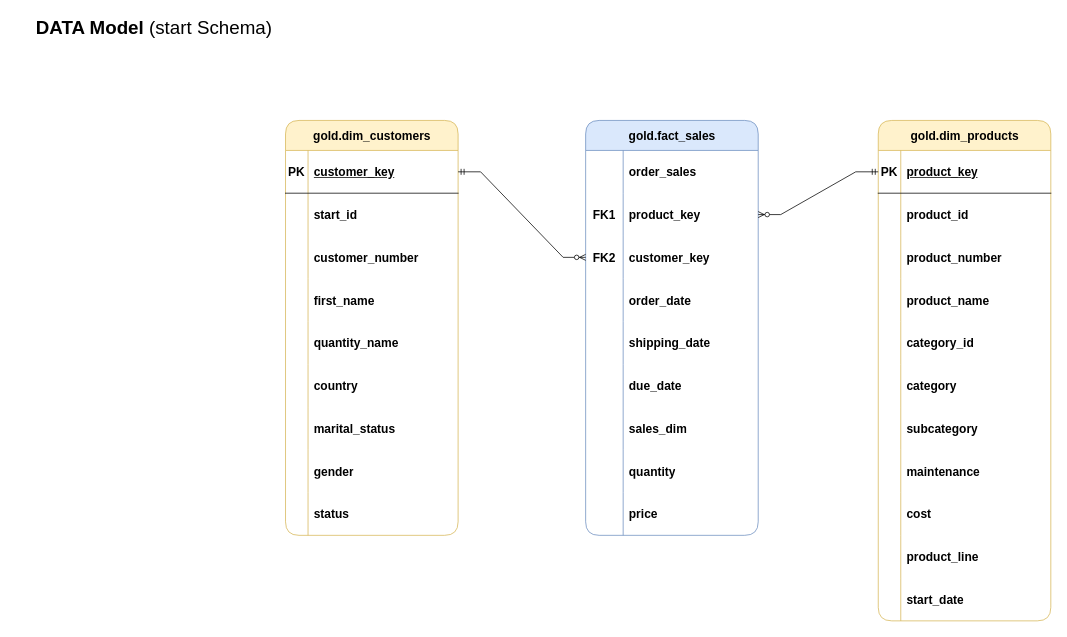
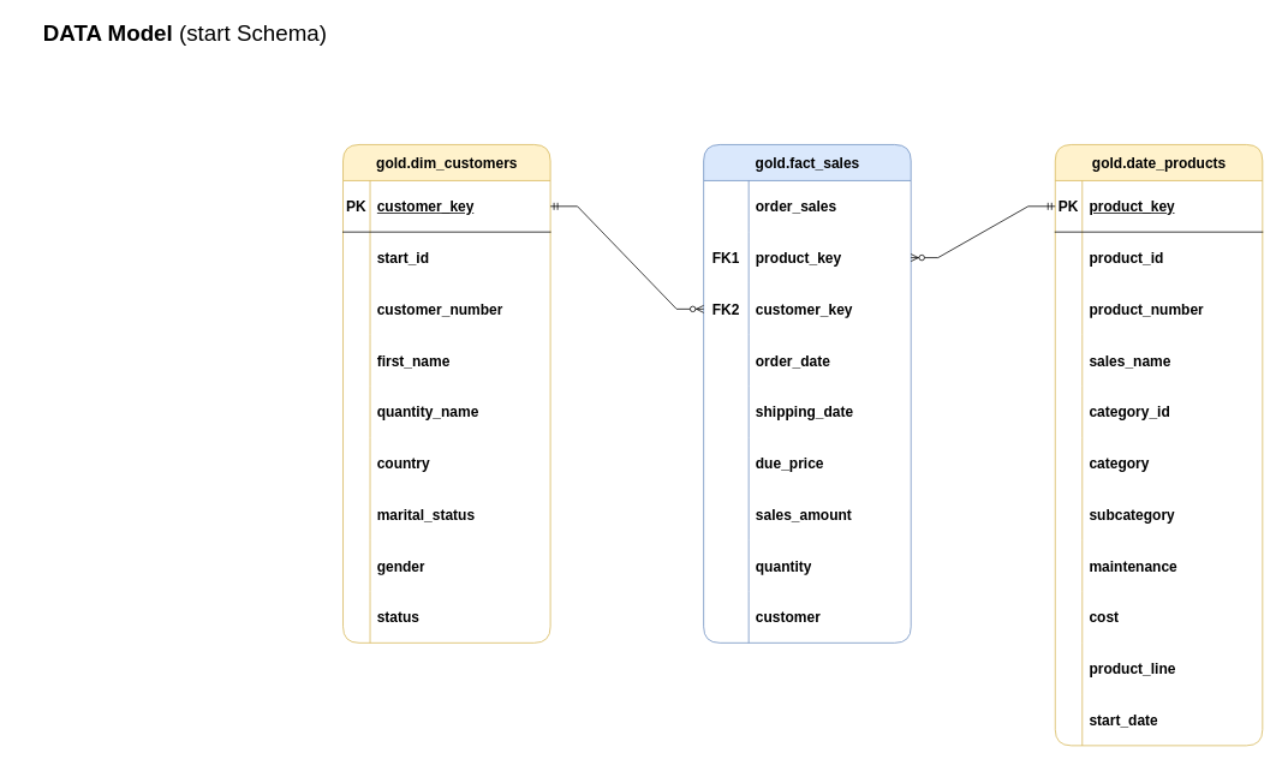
- <mxCell id="31" value="gold.dim_products" style="shape=table;startSize=40;container=1;collapsible=1;childLayout=tableLayout;fixedRows=1;rowLines=0;fontStyle=1;align=center;resizeLast=1;html=1;rounded=1;fillColor=#fff2cc;strokeColor=#d6b656;fontSize=16;" parent="1" vertex="1"><mxGeometry x="1170" y="160" width="230" height="667" as="geometry" /></mxCell>
+ <mxCell id="31" value="gold.date_products" style="shape=table;startSize=40;container=1;collapsible=1;childLayout=tableLayout;fixedRows=1;rowLines=0;fontStyle=1;align=center;resizeLast=1;html=1;rounded=1;fillColor=#fff2cc;strokeColor=#d6b656;fontSize=16;" parent="1" vertex="1"><mxGeometry x="1170" y="160" width="230" height="667" as="geometry" /></mxCell>
- <mxCell id="43" value="product_name" style="shape=partialRectangle;connectable=0;fillColor=none;top=0;left=0;bottom=0;right=0;align=left;spacingLeft=6;overflow=hidden;whiteSpace=wrap;html=1;fontSize=16;fontStyle=1" parent="41" vertex="1"><mxGeometry x="30" width="200" height="57" as="geometry"><mxRectangle width="200" height="57" as="alternateBounds" /></mxGeometry></mxCell>
+ <mxCell id="43" value="sales_name" style="shape=partialRectangle;connectable=0;fillColor=none;top=0;left=0;bottom=0;right=0;align=left;spacingLeft=6;overflow=hidden;whiteSpace=wrap;html=1;fontSize=16;fontStyle=1" parent="41" vertex="1"><mxGeometry x="30" width="200" height="57" as="geometry"><mxRectangle width="200" height="57" as="alternateBounds" /></mxGeometry></mxCell>
- <mxCell id="83" value="due_date" style="shape=partialRectangle;connectable=0;fillColor=none;top=0;left=0;bottom=0;right=0;align=left;spacingLeft=6;overflow=hidden;whiteSpace=wrap;html=1;fontSize=16;fontStyle=1" parent="81" vertex="1"><mxGeometry x="50" width="180" height="57" as="geometry"><mxRectangle width="180" height="57" as="alternateBounds" /></mxGeometry></mxCell>
+ <mxCell id="83" value="due_price" style="shape=partialRectangle;connectable=0;fillColor=none;top=0;left=0;bottom=0;right=0;align=left;spacingLeft=6;overflow=hidden;whiteSpace=wrap;html=1;fontSize=16;fontStyle=1" parent="81" vertex="1"><mxGeometry x="50" width="180" height="57" as="geometry"><mxRectangle width="180" height="57" as="alternateBounds" /></mxGeometry></mxCell>
- <mxCell id="86" value="sales_dim" style="shape=partialRectangle;connectable=0;fillColor=none;top=0;left=0;bottom=0;right=0;align=left;spacingLeft=6;overflow=hidden;whiteSpace=wrap;html=1;fontSize=16;fontStyle=1" parent="84" vertex="1"><mxGeometry x="50" width="180" height="57" as="geometry"><mxRectangle width="180" height="57" as="alternateBounds" /></mxGeometry></mxCell>
+ <mxCell id="86" value="sales_amount" style="shape=partialRectangle;connectable=0;fillColor=none;top=0;left=0;bottom=0;right=0;align=left;spacingLeft=6;overflow=hidden;whiteSpace=wrap;html=1;fontSize=16;fontStyle=1" parent="84" vertex="1"><mxGeometry x="50" width="180" height="57" as="geometry"><mxRectangle width="180" height="57" as="alternateBounds" /></mxGeometry></mxCell>
- <mxCell id="92" value="price" style="shape=partialRectangle;connectable=0;fillColor=none;top=0;left=0;bottom=0;right=0;align=left;spacingLeft=6;overflow=hidden;whiteSpace=wrap;html=1;fontSize=16;fontStyle=1" parent="90" vertex="1"><mxGeometry x="50" width="180" height="57" as="geometry"><mxRectangle width="180" height="57" as="alternateBounds" /></mxGeometry></mxCell>
+ <mxCell id="92" value="customer" style="shape=partialRectangle;connectable=0;fillColor=none;top=0;left=0;bottom=0;right=0;align=left;spacingLeft=6;overflow=hidden;whiteSpace=wrap;html=1;fontSize=16;fontStyle=1" parent="90" vertex="1"><mxGeometry x="50" width="180" height="57" as="geometry"><mxRectangle width="180" height="57" as="alternateBounds" /></mxGeometry></mxCell>
